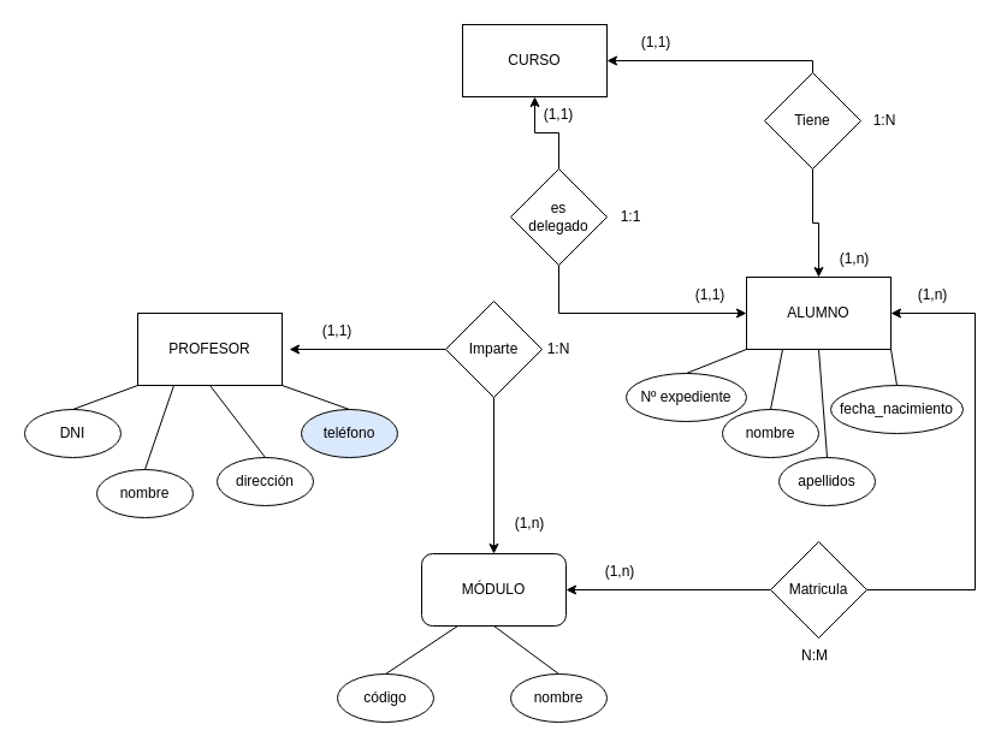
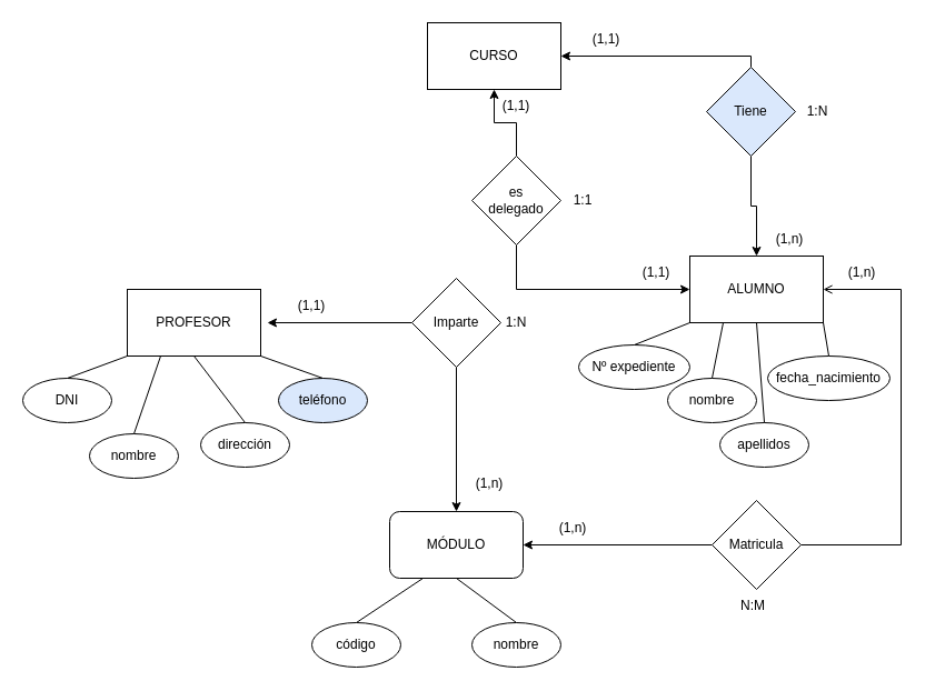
- <mxCell id="11" value="Tiene" style="rhombus;whiteSpace=wrap;html=1;" parent="1" vertex="1"><mxGeometry x="635" y="60" width="80" height="80" as="geometry" /></mxCell>
+ <mxCell id="11" value="Tiene" style="rhombus;whiteSpace=wrap;html=1;fillColor=#dae8fc;" parent="1" vertex="1"><mxGeometry x="635" y="60" width="80" height="80" as="geometry" /></mxCell>
- <mxCell id="6" style="edgeStyle=orthogonalEdgeStyle;rounded=0;orthogonalLoop=1;jettySize=auto;html=1;entryX=1;entryY=0.5;entryDx=0;entryDy=0;" parent="1" source="8" target="5" edge="1"><mxGeometry relative="1" as="geometry"><Array as="points"><mxPoint x="810" y="490" /><mxPoint x="810" y="260" /></Array></mxGeometry></mxCell>
+ <mxCell id="6" style="edgeStyle=orthogonalEdgeStyle;rounded=0;orthogonalLoop=1;jettySize=auto;html=1;entryX=1;entryY=0.5;entryDx=0;entryDy=0;endArrow=open;" parent="1" source="8" target="5" edge="1"><mxGeometry relative="1" as="geometry"><Array as="points"><mxPoint x="810" y="490" /><mxPoint x="810" y="260" /></Array></mxGeometry></mxCell>
